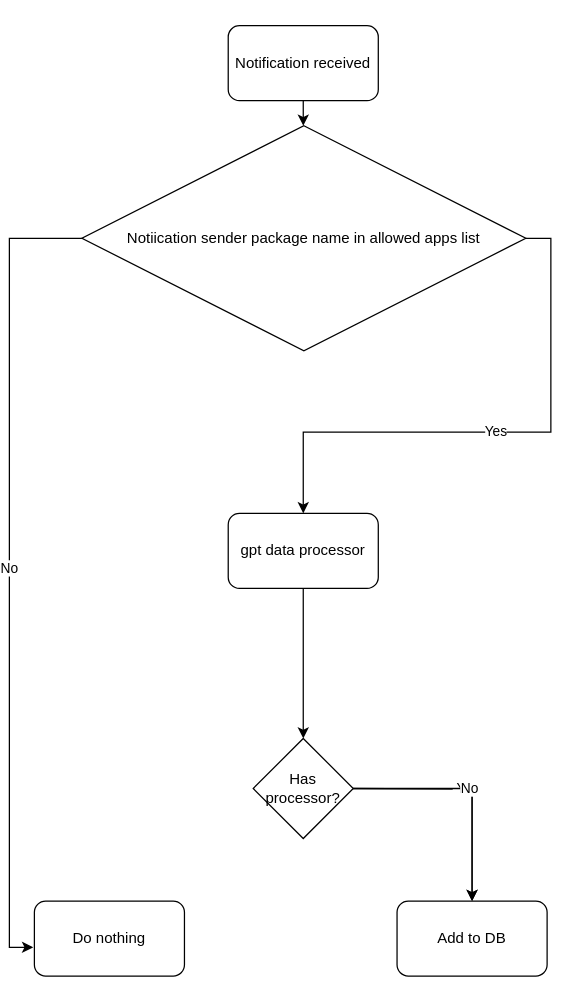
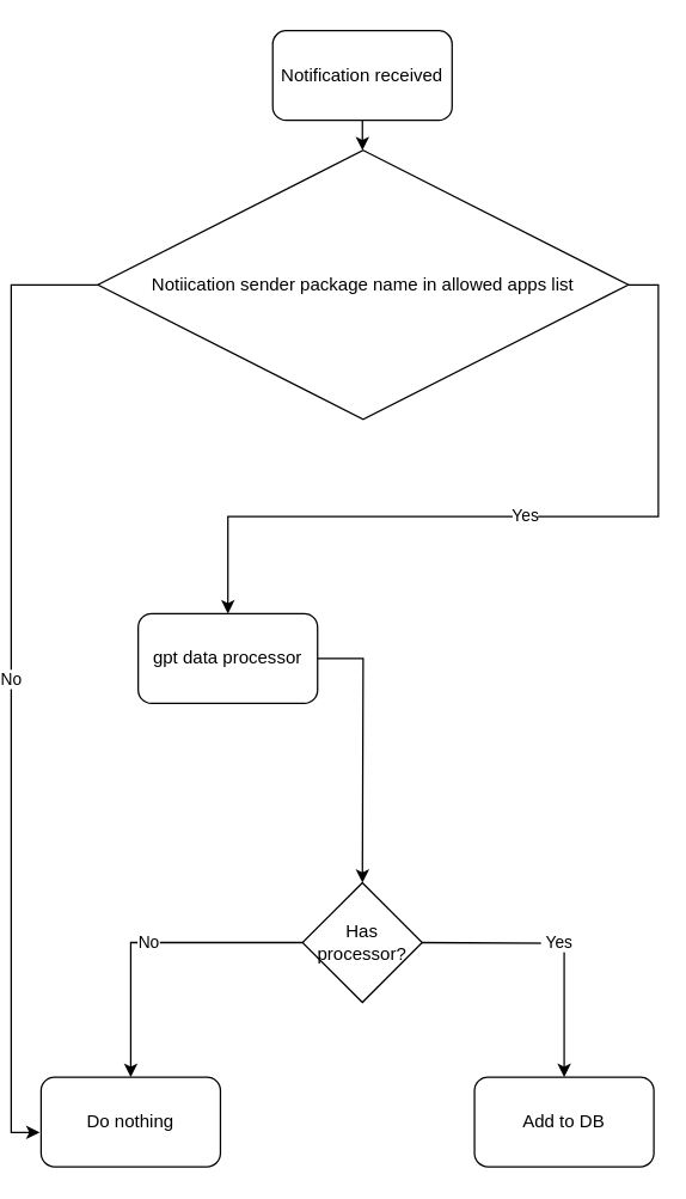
- <mxCell id="5" value="gpt data processor" style="rounded=1;whiteSpace=wrap;html=1;" vertex="1" parent="1"><mxGeometry x="175" y="410" width="120" height="60" as="geometry" /></mxCell>
+ <mxCell id="5" value="gpt data processor" style="rounded=1;whiteSpace=wrap;html=1;" vertex="1" parent="1"><mxGeometry x="85" y="410" width="120" height="60" as="geometry" /></mxCell>
- <mxCell id="7" value="No" style="edgeStyle=orthogonalEdgeStyle;rounded=0;orthogonalLoop=1;jettySize=auto;html=1;" edge="1" parent="1" source="8" target="9"><mxGeometry relative="1" as="geometry"><mxPoint x="80" y="710" as="targetPoint" /></mxGeometry></mxCell>
+ <mxCell id="7" value="No" style="edgeStyle=orthogonalEdgeStyle;rounded=0;orthogonalLoop=1;jettySize=auto;html=1;entryX=0.5;entryY=0;entryDx=0;entryDy=0;" edge="1" parent="1" source="8" target="10"><mxGeometry relative="1" as="geometry"><mxPoint x="80" y="710" as="targetPoint" /></mxGeometry></mxCell>
